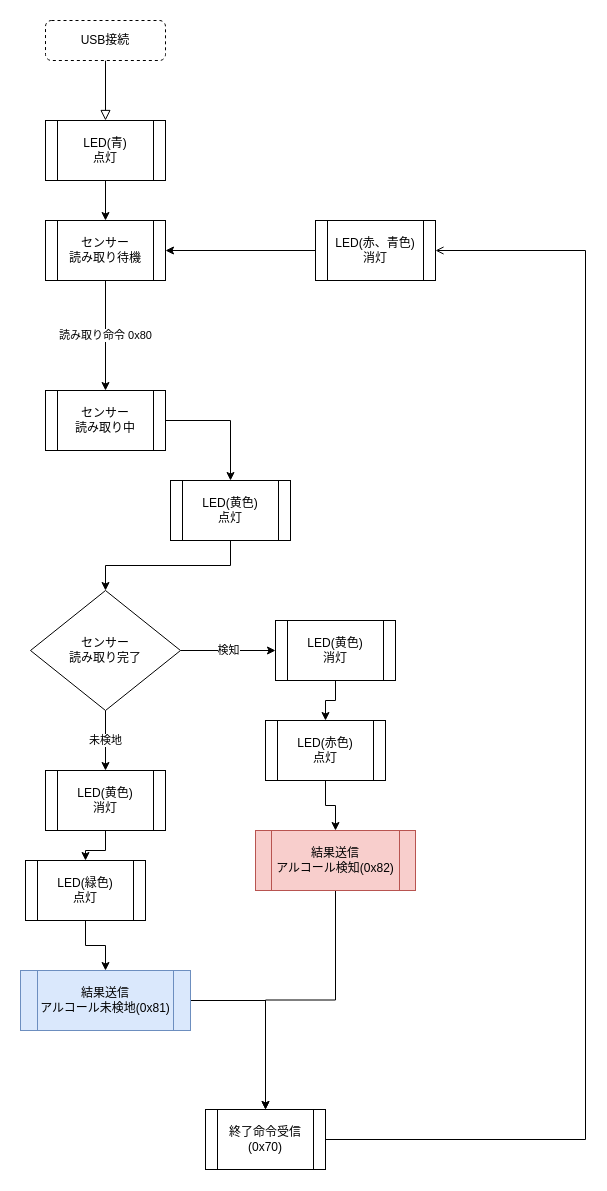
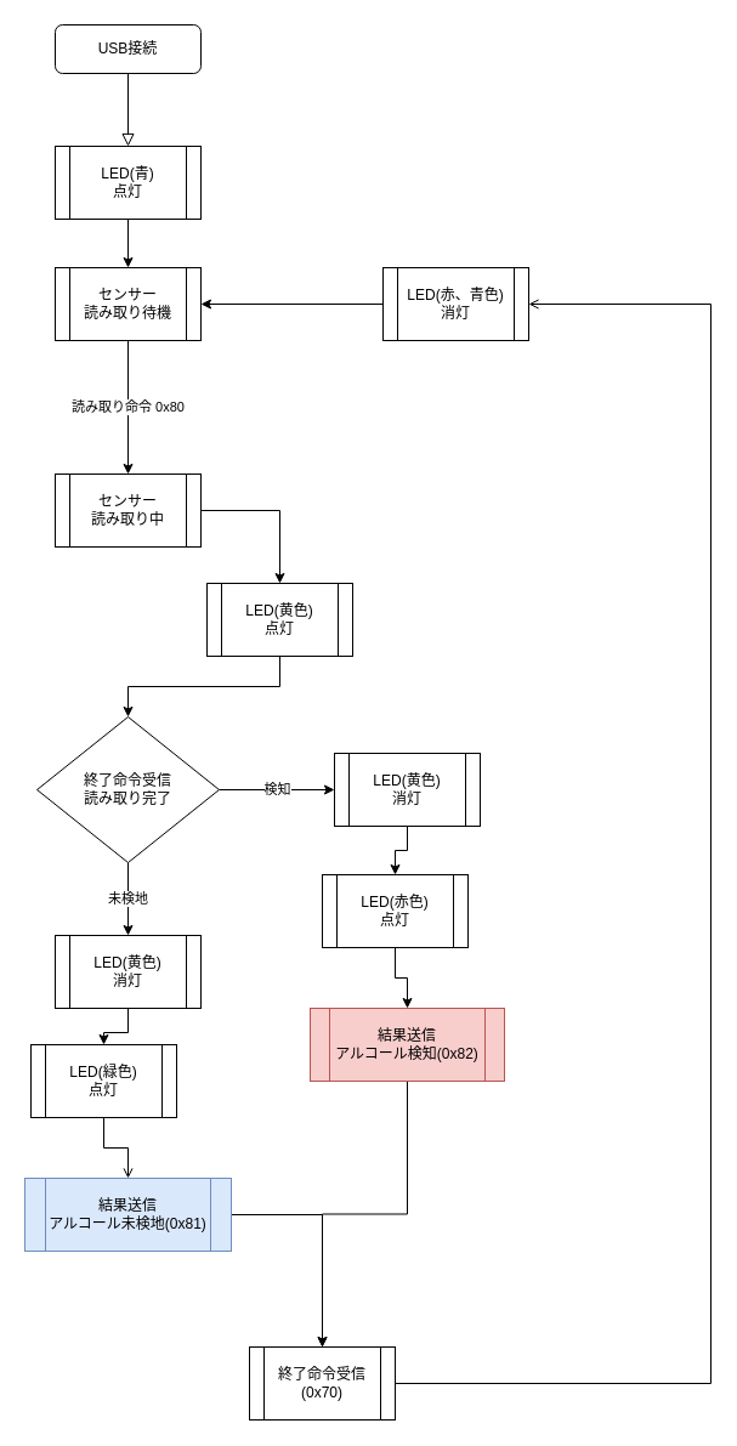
- <mxCell id="3" value="USB接続" style="rounded=1;whiteSpace=wrap;html=1;fontSize=12;glass=0;strokeWidth=1;shadow=0;dashed=1;" parent="1" vertex="1"><mxGeometry x="45" y="20" width="120" height="40" as="geometry" /></mxCell>
+ <mxCell id="3" value="USB接続" style="rounded=1;whiteSpace=wrap;html=1;fontSize=12;glass=0;strokeWidth=1;shadow=0;" parent="1" vertex="1"><mxGeometry x="45" y="20" width="120" height="40" as="geometry" /></mxCell>
- <mxCell id="14" value="センサー&lt;br&gt;読み取り完了" style="rhombus;whiteSpace=wrap;html=1;" vertex="1" parent="1"><mxGeometry x="30" y="590" width="150" height="120" as="geometry" /></mxCell>
+ <mxCell id="14" value="終了命令受信&lt;br&gt;読み取り完了" style="rhombus;whiteSpace=wrap;html=1;" vertex="1" parent="1"><mxGeometry x="30" y="590" width="150" height="120" as="geometry" /></mxCell>
- <mxCell id="23" style="edgeStyle=orthogonalEdgeStyle;rounded=0;orthogonalLoop=1;jettySize=auto;html=1;entryX=0.5;entryY=0;entryDx=0;entryDy=0;" edge="1" parent="1" source="24" target="26"><mxGeometry relative="1" as="geometry" /></mxCell>
+ <mxCell id="23" style="edgeStyle=orthogonalEdgeStyle;rounded=0;orthogonalLoop=1;jettySize=auto;html=1;entryX=0.5;entryY=0;entryDx=0;entryDy=0;endArrow=open;" edge="1" parent="1" source="24" target="26"><mxGeometry relative="1" as="geometry" /></mxCell>
